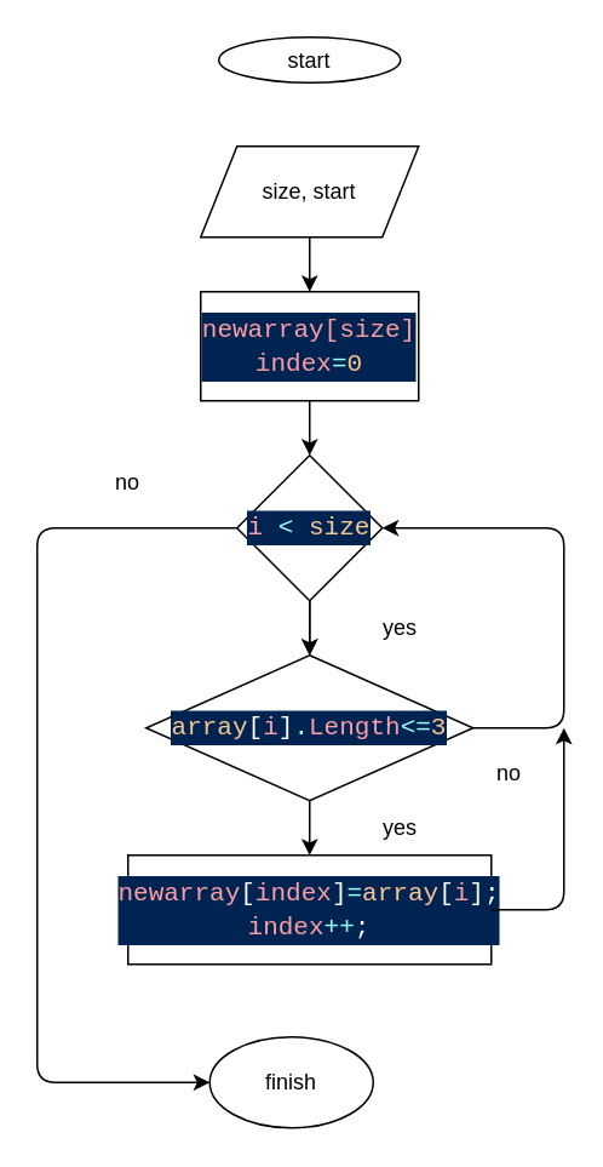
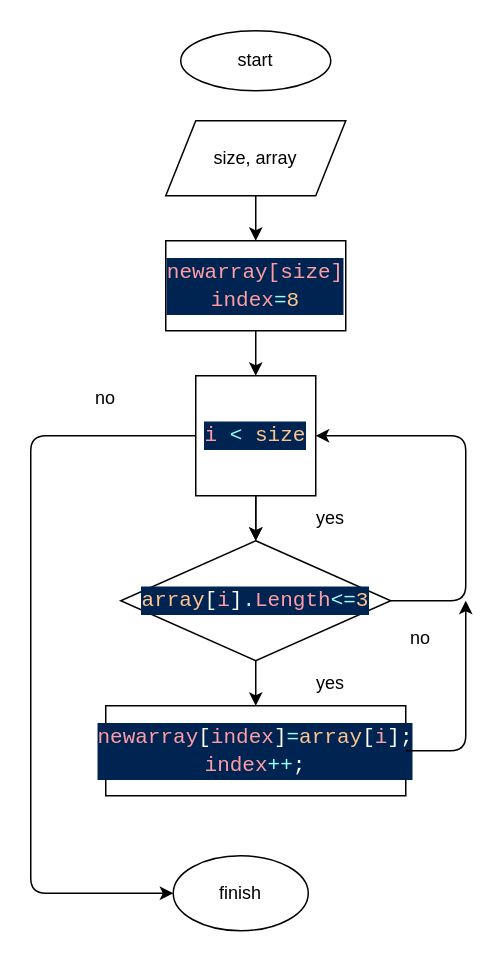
- <mxCell id="2" value="start" style="ellipse;whiteSpace=wrap;html=1;" vertex="1" parent="1"><mxGeometry x="120" y="20" width="100" height="25" as="geometry" /></mxCell>
+ <mxCell id="2" value="start" style="ellipse;whiteSpace=wrap;html=1;" vertex="1" parent="1"><mxGeometry x="120" y="20" width="100" height="40" as="geometry" /></mxCell>
- <mxCell id="4" value="size, start" style="shape=parallelogram;perimeter=parallelogramPerimeter;whiteSpace=wrap;html=1;fixedSize=1;" vertex="1" parent="1"><mxGeometry x="110" y="80" width="120" height="50" as="geometry" /></mxCell>
+ <mxCell id="4" value="size, array" style="shape=parallelogram;perimeter=parallelogramPerimeter;whiteSpace=wrap;html=1;fixedSize=1;" vertex="1" parent="1"><mxGeometry x="110" y="80" width="120" height="50" as="geometry" /></mxCell>
- <mxCell id="6" value="&lt;div style=&quot;color: rgb(255, 255, 255); background-color: rgb(0, 36, 81); font-family: Consolas, &amp;quot;Courier New&amp;quot;, monospace; font-size: 14px; line-height: 19px;&quot;&gt;&lt;span style=&quot;color: #ff9da4;&quot;&gt;newarray[size]&lt;br&gt;&lt;/span&gt;&lt;div style=&quot;line-height: 19px;&quot;&gt;&lt;span style=&quot;color: #ff9da4;&quot;&gt;index&lt;/span&gt;&lt;span style=&quot;color: #99ffff;&quot;&gt;=&lt;/span&gt;&lt;span style=&quot;color: #ffc58f;&quot;&gt;0&lt;/span&gt;&lt;/div&gt;&lt;/div&gt;" style="whiteSpace=wrap;html=1;" vertex="1" parent="1"><mxGeometry x="110" y="160" width="120" height="60" as="geometry" /></mxCell>
+ <mxCell id="6" value="&lt;div style=&quot;color: rgb(255, 255, 255); background-color: rgb(0, 36, 81); font-family: Consolas, &amp;quot;Courier New&amp;quot;, monospace; font-size: 14px; line-height: 19px;&quot;&gt;&lt;span style=&quot;color: #ff9da4;&quot;&gt;newarray[size]&lt;br&gt;&lt;/span&gt;&lt;div style=&quot;line-height: 19px;&quot;&gt;&lt;span style=&quot;color: #ff9da4;&quot;&gt;index&lt;/span&gt;&lt;span style=&quot;color: #99ffff;&quot;&gt;=&lt;/span&gt;&lt;span style=&quot;color: #ffc58f;&quot;&gt;8&lt;/span&gt;&lt;/div&gt;&lt;/div&gt;" style="whiteSpace=wrap;html=1;" vertex="1" parent="1"><mxGeometry x="110" y="160" width="120" height="60" as="geometry" /></mxCell>
- <mxCell id="9" value="&lt;div style=&quot;color: rgb(255, 255, 255); background-color: rgb(0, 36, 81); font-family: Consolas, &amp;quot;Courier New&amp;quot;, monospace; font-size: 14px; line-height: 19px;&quot;&gt;&lt;span style=&quot;color: #ff9da4;&quot;&gt;i&lt;/span&gt; &lt;span style=&quot;color: #99ffff;&quot;&gt;&amp;lt;&lt;/span&gt; &lt;span style=&quot;color: #ffc58f;&quot;&gt;size&lt;/span&gt;&lt;/div&gt;" style="rhombus;whiteSpace=wrap;html=1;" vertex="1" parent="1"><mxGeometry x="130" y="250" width="80" height="80" as="geometry" /></mxCell>
+ <mxCell id="9" value="&lt;div style=&quot;color: rgb(255, 255, 255); background-color: rgb(0, 36, 81); font-family: Consolas, &amp;quot;Courier New&amp;quot;, monospace; font-size: 14px; line-height: 19px;&quot;&gt;&lt;span style=&quot;color: #ff9da4;&quot;&gt;i&lt;/span&gt; &lt;span style=&quot;color: #99ffff;&quot;&gt;&amp;lt;&lt;/span&gt; &lt;span style=&quot;color: #ffc58f;&quot;&gt;size&lt;/span&gt;&lt;/div&gt;" style="whiteSpace=wrap;html=1;rounded=0;" vertex="1" parent="1"><mxGeometry x="130" y="250" width="80" height="80" as="geometry" /></mxCell>
